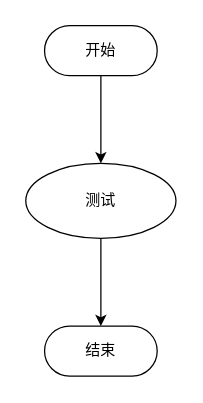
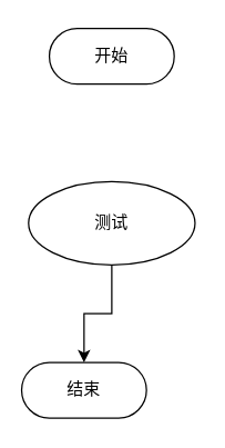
- <mxCell id="3" value="" style="edgeStyle=orthogonalEdgeStyle;rounded=0;orthogonalLoop=1;jettySize=auto;html=1;" edge="1" parent="1" source="4" target="5"><mxGeometry relative="1" as="geometry" /></mxCell>
- <mxCell id="2" value="结束" style="html=1;dashed=0;whiteSpace=wrap;shape=mxgraph.dfd.start" vertex="1" parent="1"><mxGeometry x="35" y="260" width="90" height="40" as="geometry" /></mxCell>
+ <mxCell id="2" value="结束" style="html=1;dashed=0;whiteSpace=wrap;shape=mxgraph.dfd.start" vertex="1" parent="1"><mxGeometry x="15" y="260" width="90" height="40" as="geometry" /></mxCell>
